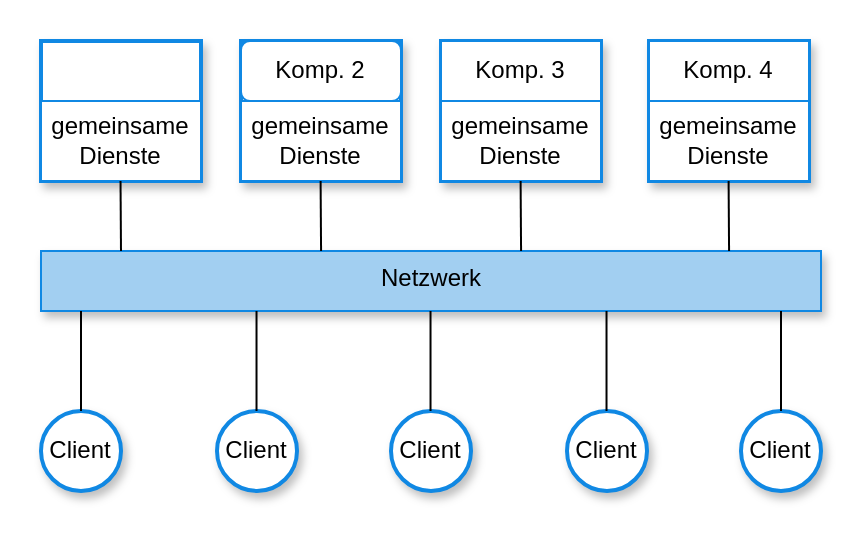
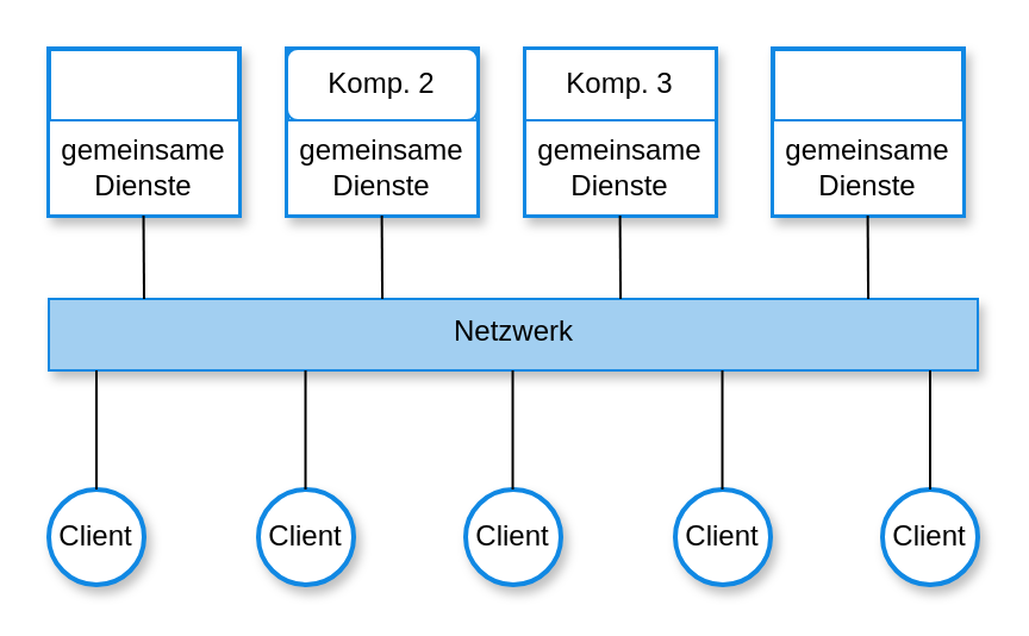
- <mxCell id="15" value="Komp. 4" style="whiteSpace=wrap;html=1;imageAspect=0;fillColor=#FFFFFF;strokeColor=#1088E3;strokeWidth=1;shadow=0;gradientColor=none;" vertex="1" parent="1"><mxGeometry x="324" y="20" width="80" height="30" as="geometry" /></mxCell>
